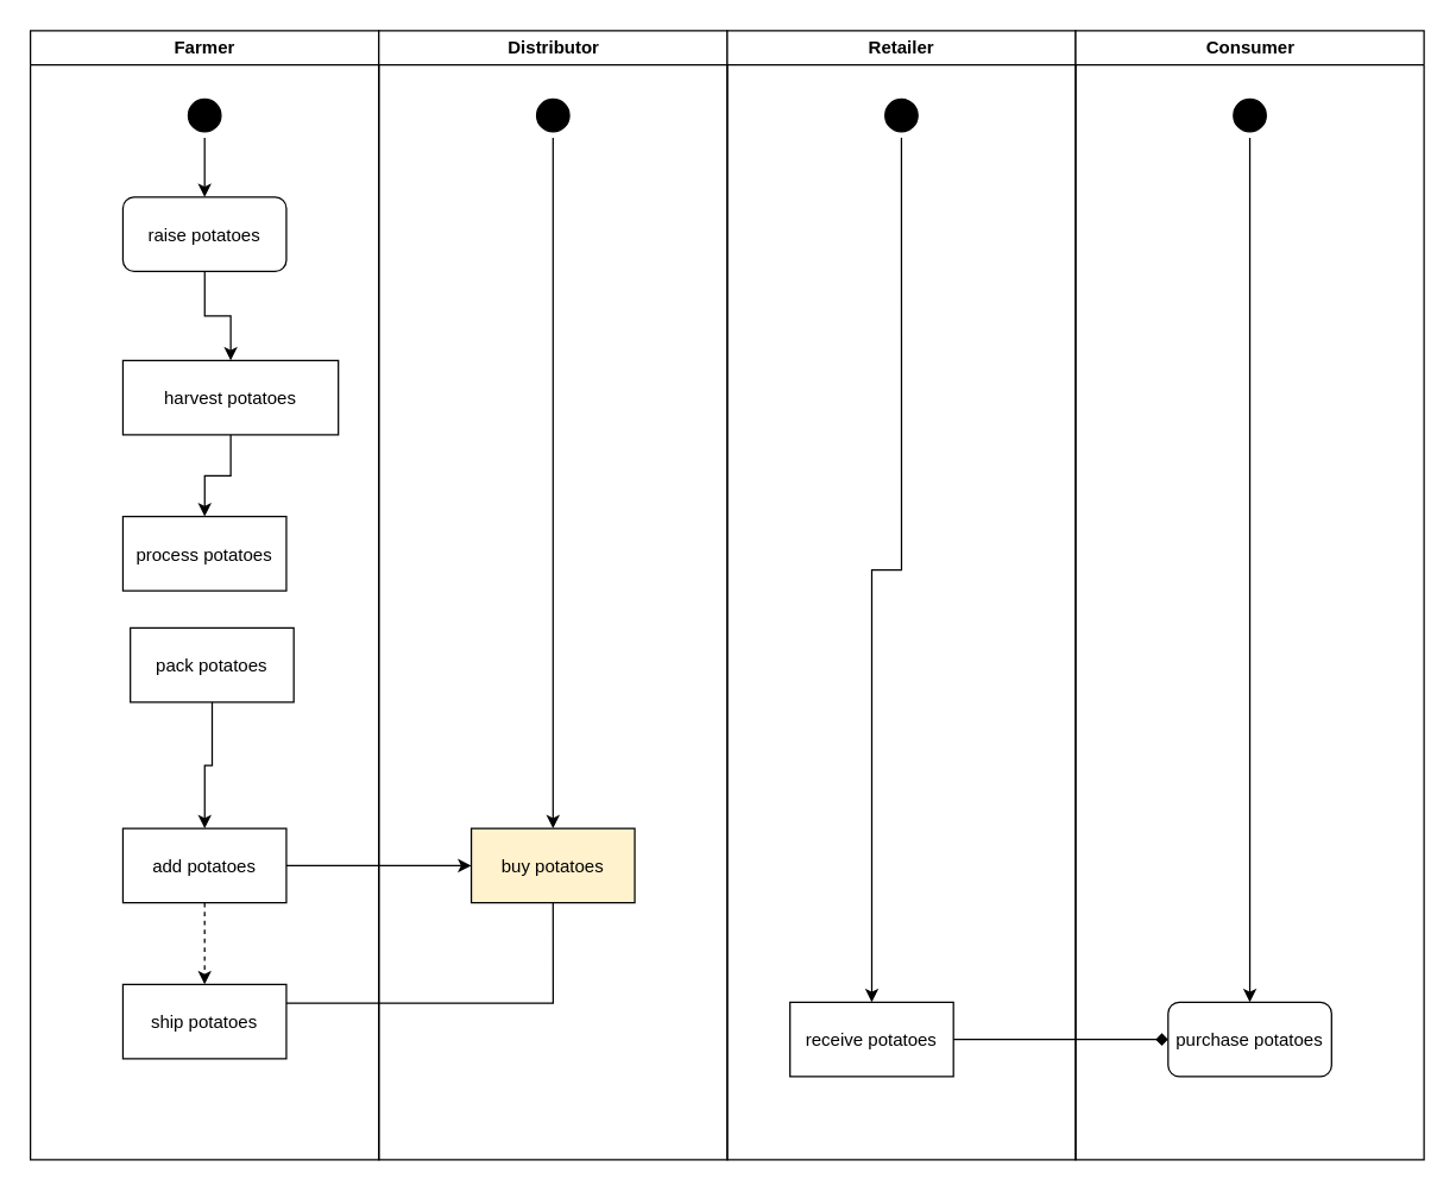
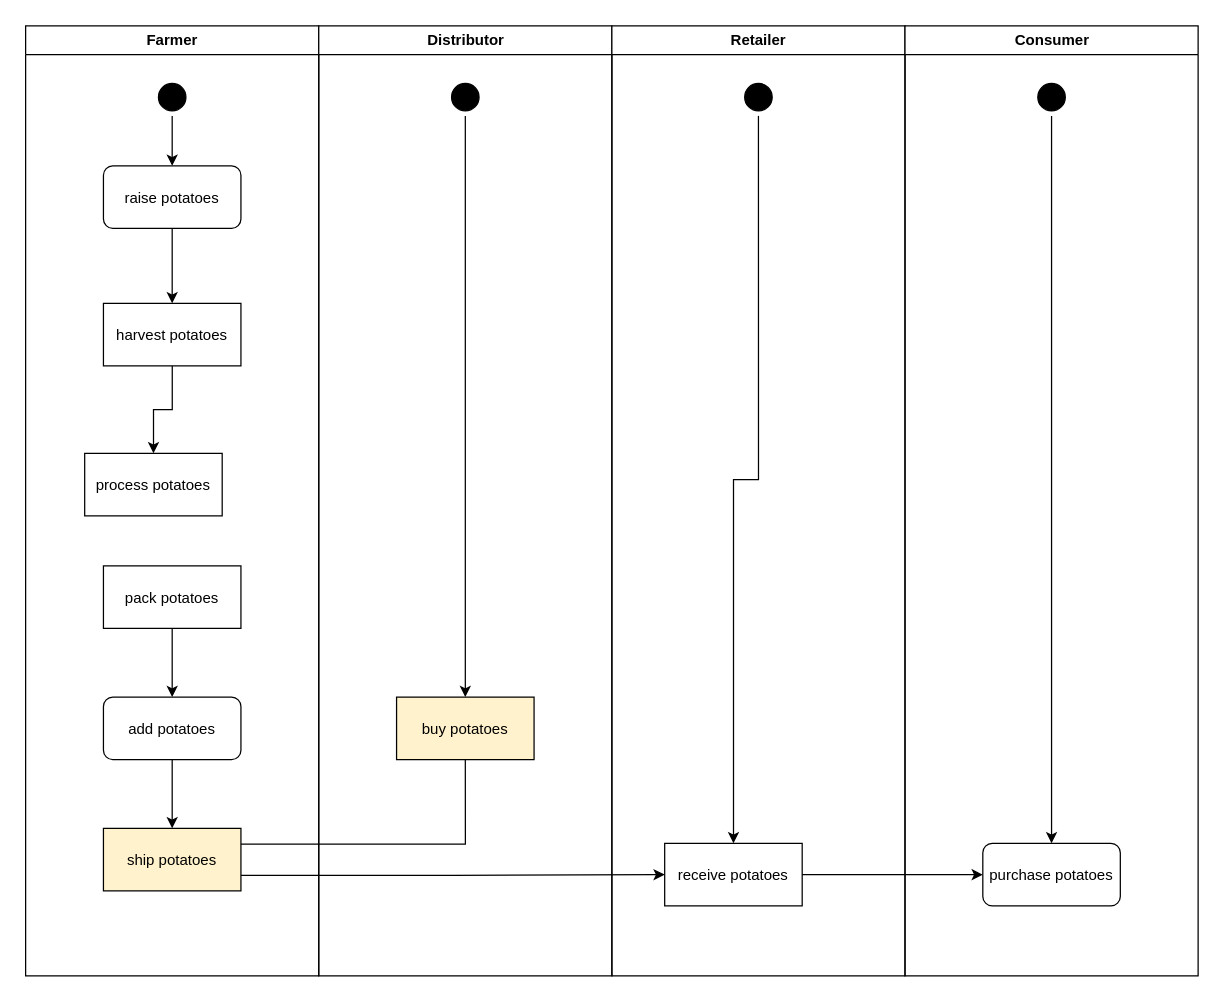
- <mxCell id="8" value="harvest potatoes" style="" parent="2" vertex="1"><mxGeometry x="62.25" y="222" width="145" height="50" as="geometry" /></mxCell>
+ <mxCell id="8" value="harvest potatoes" style="" parent="2" vertex="1"><mxGeometry x="62.25" y="222" width="110" height="50" as="geometry" /></mxCell>
- <mxCell id="9" value="process potatoes" style="" parent="2" vertex="1"><mxGeometry x="62.25" y="327" width="110" height="50" as="geometry" /></mxCell>
+ <mxCell id="9" value="process potatoes" style="" parent="2" vertex="1"><mxGeometry x="47.25" y="342" width="110" height="50" as="geometry" /></mxCell>
- <mxCell id="11" value="pack potatoes" style="" parent="2" vertex="1"><mxGeometry x="67.25" y="402" width="110" height="50" as="geometry" /></mxCell>
+ <mxCell id="11" value="pack potatoes" style="" parent="2" vertex="1"><mxGeometry x="62.25" y="432" width="110" height="50" as="geometry" /></mxCell>
- <mxCell id="13" value="add potatoes" style="" parent="2" vertex="1"><mxGeometry x="62.25" y="537" width="110" height="50" as="geometry" /></mxCell>
+ <mxCell id="13" value="add potatoes" style="rounded=1;" parent="2" vertex="1"><mxGeometry x="62.25" y="537" width="110" height="50" as="geometry" /></mxCell>
- <mxCell id="27" style="edgeStyle=orthogonalEdgeStyle;rounded=0;orthogonalLoop=1;jettySize=auto;html=1;exitX=1;exitY=0.5;exitDx=0;exitDy=0;" parent="1" source="13" target="18" edge="1"><mxGeometry relative="1" as="geometry" /></mxCell>
- <mxCell id="12" value="" style="edgeStyle=orthogonalEdgeStyle;rounded=0;orthogonalLoop=1;jettySize=auto;html=1;dashed=1;" parent="2" source="13" target="14" edge="1"><mxGeometry relative="1" as="geometry" /></mxCell>
+ <mxCell id="12" value="" style="edgeStyle=orthogonalEdgeStyle;rounded=0;orthogonalLoop=1;jettySize=auto;html=1;" parent="2" source="13" target="14" edge="1"><mxGeometry relative="1" as="geometry" /></mxCell>
- <mxCell id="14" value="ship potatoes" style="" parent="2" vertex="1"><mxGeometry x="62.25" y="642" width="110" height="50" as="geometry" /></mxCell>
+ <mxCell id="14" value="ship potatoes" style="fillColor=#fff2cc;" parent="2" vertex="1"><mxGeometry x="62.25" y="642" width="110" height="50" as="geometry" /></mxCell>
- <mxCell id="30" style="edgeStyle=orthogonalEdgeStyle;rounded=0;orthogonalLoop=1;jettySize=auto;html=1;exitX=1;exitY=0.5;exitDx=0;exitDy=0;endArrow=diamond;" parent="1" source="22" target="26" edge="1"><mxGeometry relative="1" as="geometry" /></mxCell>
+ <mxCell id="30" style="edgeStyle=orthogonalEdgeStyle;rounded=0;orthogonalLoop=1;jettySize=auto;html=1;exitX=1;exitY=0.5;exitDx=0;exitDy=0;" parent="1" source="22" target="26" edge="1"><mxGeometry relative="1" as="geometry" /></mxCell>
+ <mxCell id="29" style="edgeStyle=orthogonalEdgeStyle;rounded=0;orthogonalLoop=1;jettySize=auto;html=1;exitX=1;exitY=0.75;exitDx=0;exitDy=0;" parent="1" source="14" target="22" edge="1"><mxGeometry relative="1" as="geometry" /></mxCell>
